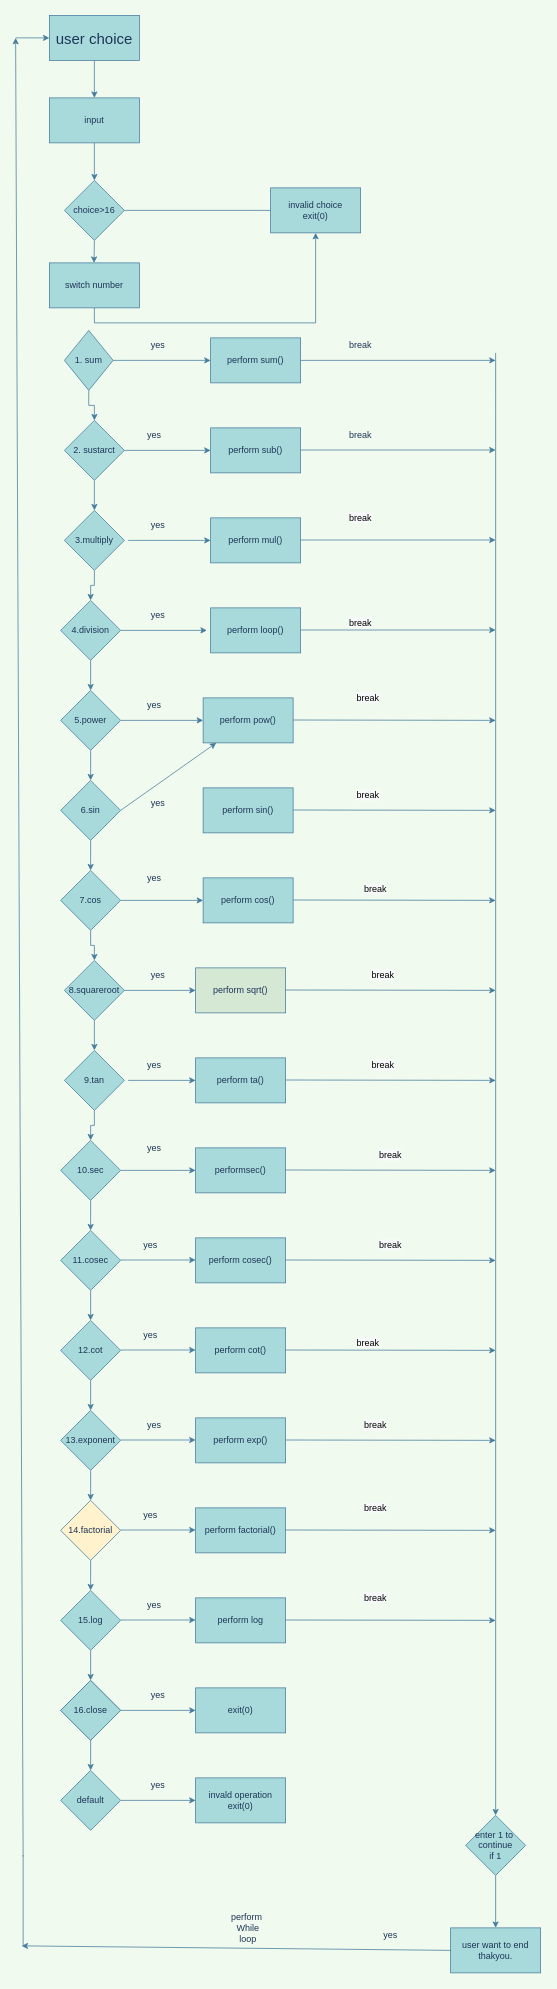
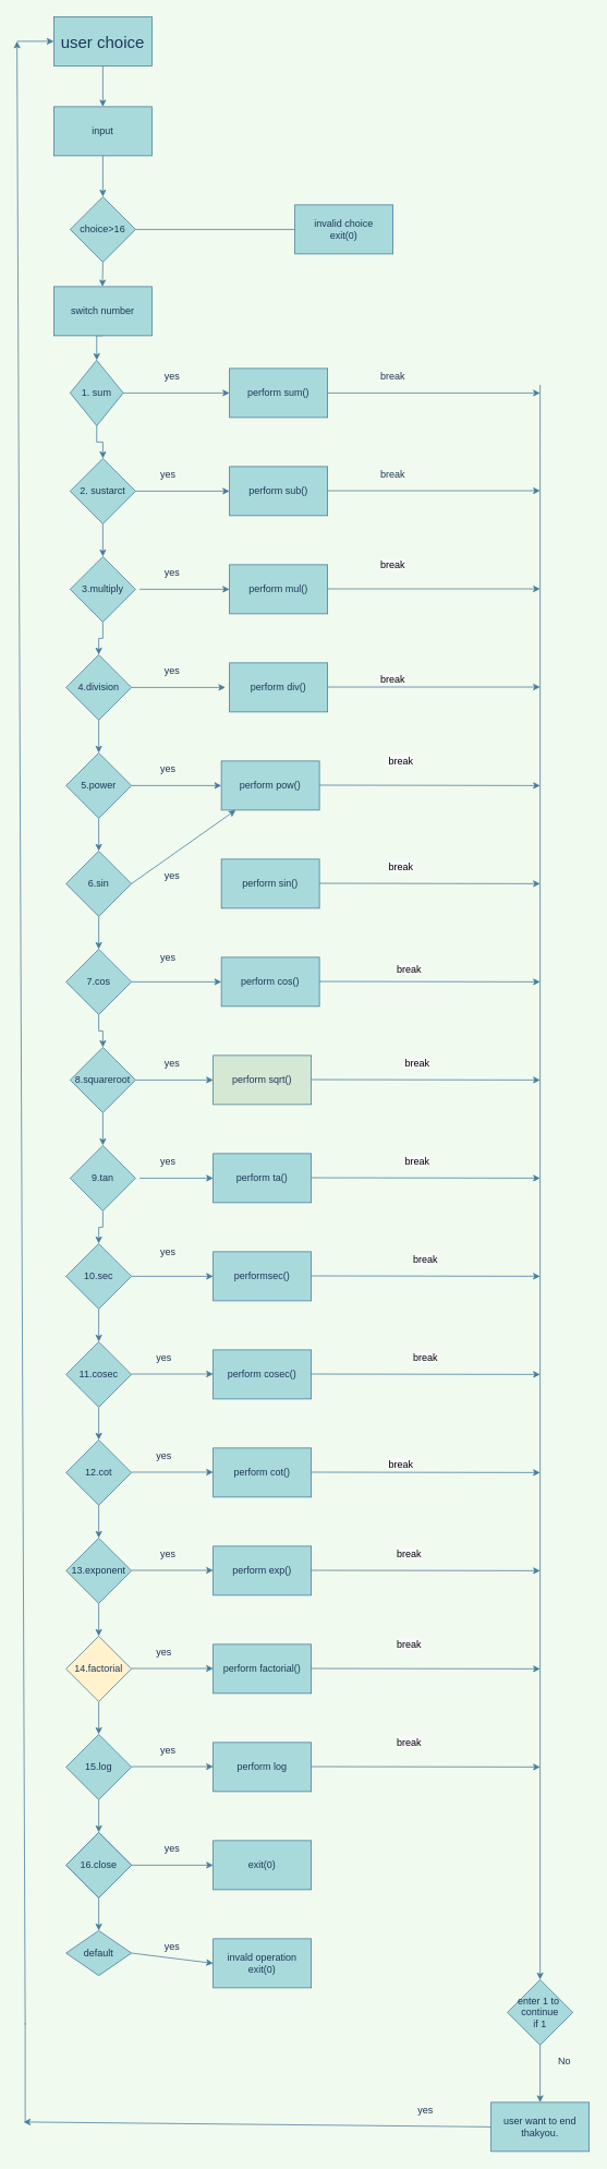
- <mxCell id="7" style="edgeStyle=orthogonalEdgeStyle;rounded=0;orthogonalLoop=1;jettySize=auto;html=1;exitX=0.5;exitY=1;exitDx=0;exitDy=0;strokeColor=#457B9D;fontColor=#1D3557;labelBackgroundColor=#F1FAEE;" parent="1" source="8" target="128" edge="1"><mxGeometry relative="1" as="geometry" /></mxCell>
+ <mxCell id="7" style="edgeStyle=orthogonalEdgeStyle;rounded=0;orthogonalLoop=1;jettySize=auto;html=1;exitX=0.5;exitY=1;exitDx=0;exitDy=0;entryX=0.5;entryY=0;entryDx=0;entryDy=0;strokeColor=#457B9D;fontColor=#1D3557;labelBackgroundColor=#F1FAEE;" parent="1" source="8" target="28" edge="1"><mxGeometry relative="1" as="geometry" /></mxCell>
- <mxCell id="43" value="perform loop()" style="rounded=0;whiteSpace=wrap;html=1;fillColor=#A8DADC;strokeColor=#457B9D;fontColor=#1D3557;" parent="1" vertex="1"><mxGeometry x="280" y="810" width="120" height="60" as="geometry" /></mxCell>
+ <mxCell id="43" value="perform div()" style="rounded=0;whiteSpace=wrap;html=1;fillColor=#A8DADC;strokeColor=#457B9D;fontColor=#1D3557;" parent="1" vertex="1"><mxGeometry x="280" y="810" width="120" height="60" as="geometry" /></mxCell>
- <mxCell id="58" value="default" style="rhombus;whiteSpace=wrap;html=1;fillColor=#A8DADC;strokeColor=#457B9D;fontColor=#1D3557;" parent="1" vertex="1"><mxGeometry x="80" y="2360" width="80" height="80" as="geometry" /></mxCell>
+ <mxCell id="58" value="default" style="rhombus;whiteSpace=wrap;html=1;fillColor=#A8DADC;strokeColor=#457B9D;fontColor=#1D3557;" parent="1" vertex="1"><mxGeometry x="80" y="2360" width="80" height="55" as="geometry" /></mxCell>
+ <mxCell id="132" value="No" style="text;html=1;strokeColor=none;fillColor=none;align=center;verticalAlign=middle;whiteSpace=wrap;rounded=0;fontColor=#1D3557;" vertex="1" parent="1"><mxGeometry x="670" y="2510" width="40" height="20" as="geometry" /></mxCell>
- <mxCell id="137" value="perform&amp;nbsp;&lt;br&gt;While loop" style="text;html=1;strokeColor=none;fillColor=none;align=center;verticalAlign=middle;whiteSpace=wrap;rounded=0;fontColor=#1D3557;" vertex="1" parent="1"><mxGeometry x="310" y="2560" width="40" height="20" as="geometry" /></mxCell>
